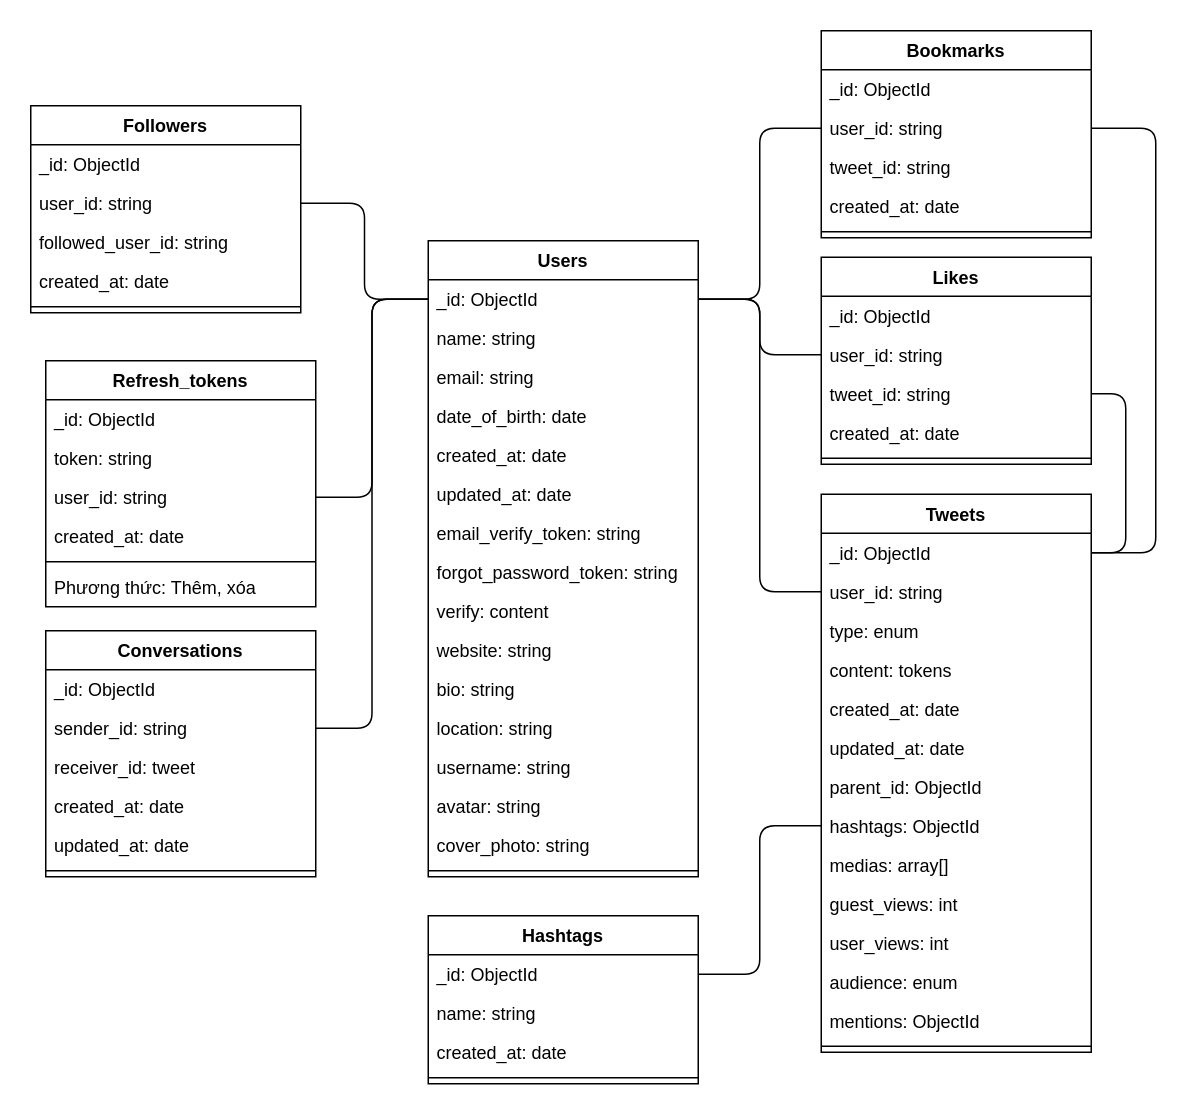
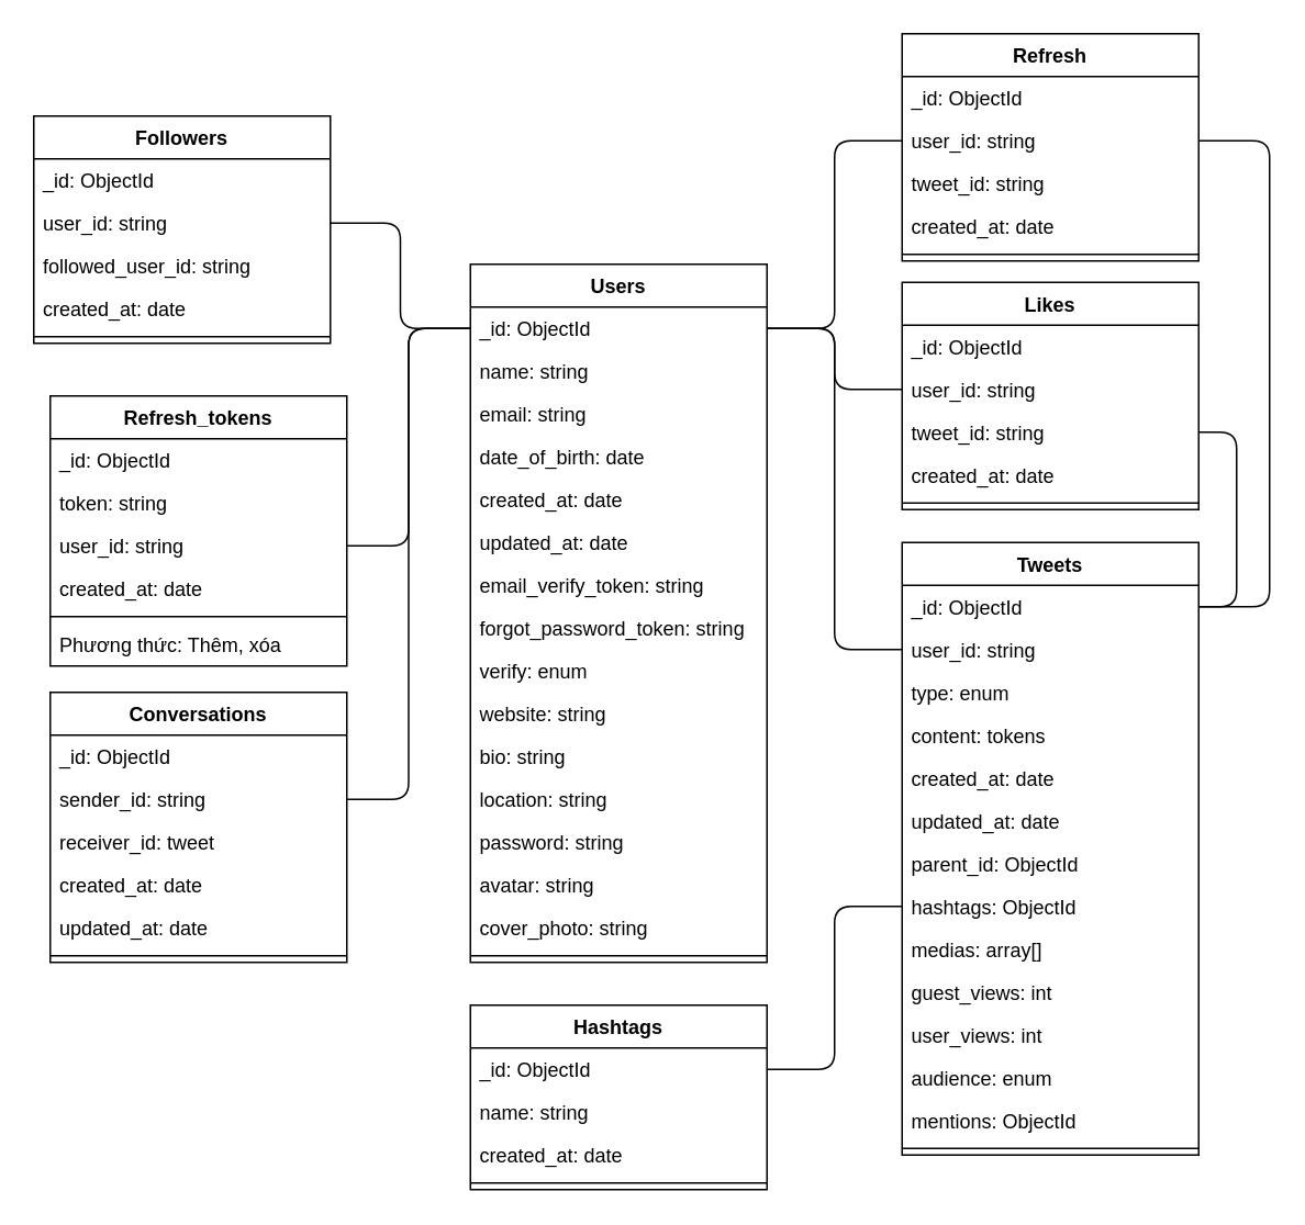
- <mxCell id="53" value="Bookmarks" style="swimlane;fontStyle=1;align=center;verticalAlign=top;childLayout=stackLayout;horizontal=1;startSize=26;horizontalStack=0;resizeParent=1;resizeParentMax=0;resizeLast=0;collapsible=1;marginBottom=0;strokeColor=#000000;fontColor=#000000;fillColor=#FFFFFF;" parent="1" vertex="1"><mxGeometry x="547" y="20" width="180" height="138" as="geometry" /></mxCell>
+ <mxCell id="53" value="Refresh" style="swimlane;fontStyle=1;align=center;verticalAlign=top;childLayout=stackLayout;horizontal=1;startSize=26;horizontalStack=0;resizeParent=1;resizeParentMax=0;resizeLast=0;collapsible=1;marginBottom=0;strokeColor=#000000;fontColor=#000000;fillColor=#FFFFFF;" parent="1" vertex="1"><mxGeometry x="547" y="20" width="180" height="138" as="geometry" /></mxCell>
- <mxCell id="11" value="verify: content" style="text;strokeColor=none;fillColor=none;align=left;verticalAlign=top;spacingLeft=4;spacingRight=4;overflow=hidden;rotatable=0;points=[[0,0.5],[1,0.5]];portConstraint=eastwest;fontColor=#000000;" parent="2" vertex="1"><mxGeometry y="234" width="180" height="26" as="geometry" /></mxCell>
+ <mxCell id="11" value="verify: enum" style="text;strokeColor=none;fillColor=none;align=left;verticalAlign=top;spacingLeft=4;spacingRight=4;overflow=hidden;rotatable=0;points=[[0,0.5],[1,0.5]];portConstraint=eastwest;fontColor=#000000;" parent="2" vertex="1"><mxGeometry y="234" width="180" height="26" as="geometry" /></mxCell>
- <mxCell id="15" value="username: string" style="text;strokeColor=none;fillColor=none;align=left;verticalAlign=top;spacingLeft=4;spacingRight=4;overflow=hidden;rotatable=0;points=[[0,0.5],[1,0.5]];portConstraint=eastwest;fontColor=#000000;" parent="2" vertex="1"><mxGeometry y="338" width="180" height="26" as="geometry" /></mxCell>
+ <mxCell id="15" value="password: string" style="text;strokeColor=none;fillColor=none;align=left;verticalAlign=top;spacingLeft=4;spacingRight=4;overflow=hidden;rotatable=0;points=[[0,0.5],[1,0.5]];portConstraint=eastwest;fontColor=#000000;" parent="2" vertex="1"><mxGeometry y="338" width="180" height="26" as="geometry" /></mxCell>
